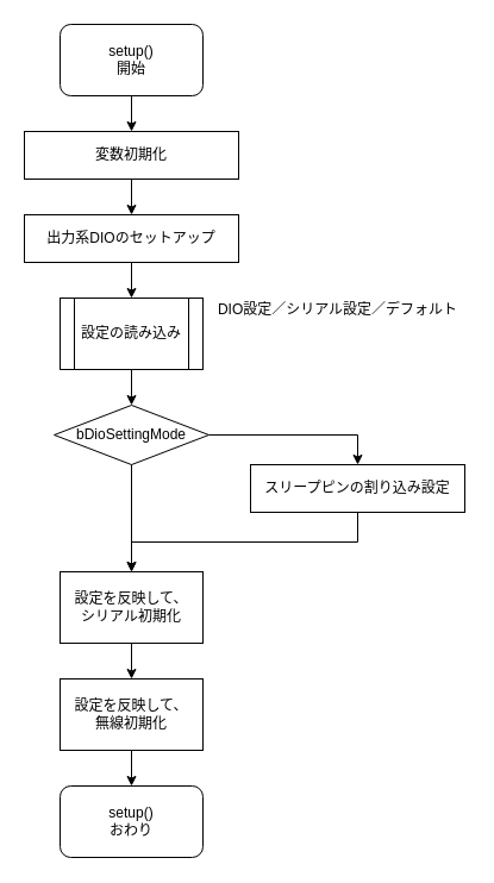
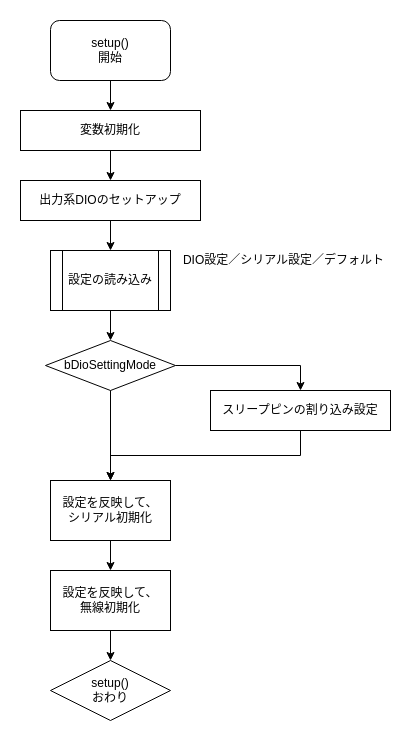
- <mxCell id="4" value="setup()&lt;br&gt;おわり" style="rounded=1;whiteSpace=wrap;html=1;" parent="1" vertex="1"><mxGeometry x="50" y="660" width="120" height="60" as="geometry" /></mxCell>
+ <mxCell id="4" value="setup()&lt;br&gt;おわり" style="rhombus;whiteSpace=wrap;html=1;" parent="1" vertex="1"><mxGeometry x="50" y="660" width="120" height="60" as="geometry" /></mxCell>
